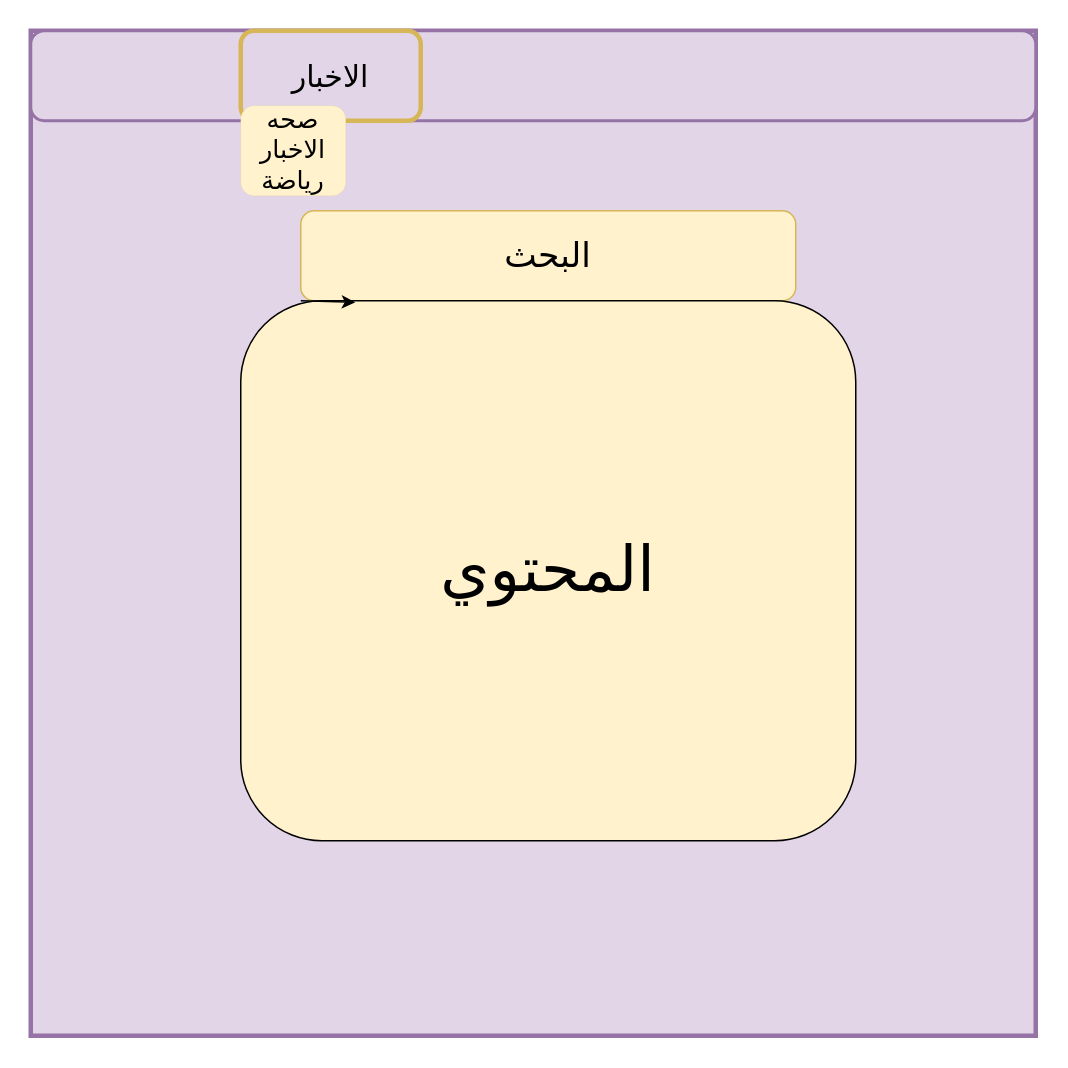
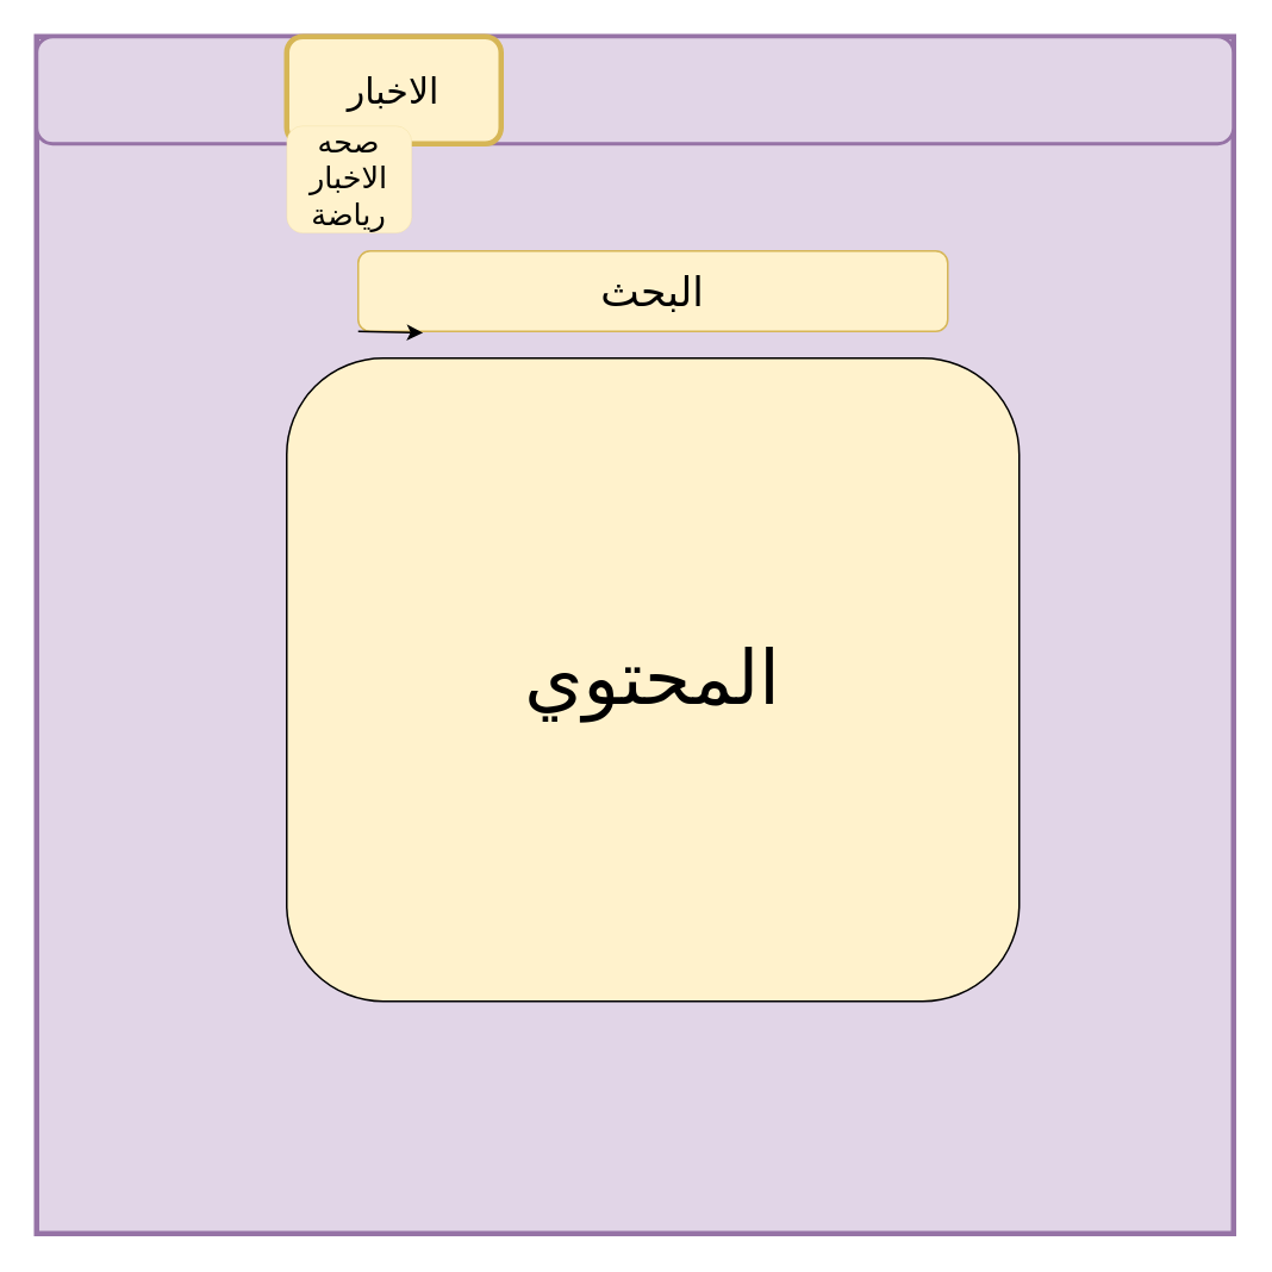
- <mxCell id="4" value="&lt;font style=&quot;font-size: 20px;&quot;&gt;الاخبار&lt;/font&gt;" style="rounded=1;whiteSpace=wrap;html=1;fillColor=#e1d5e7;strokeColor=#d6b656;strokeWidth=3;" parent="1" vertex="1"><mxGeometry x="160" y="20" width="120" height="60" as="geometry" /></mxCell>
+ <mxCell id="4" value="&lt;font style=&quot;font-size: 20px;&quot;&gt;الاخبار&lt;/font&gt;" style="rounded=1;whiteSpace=wrap;html=1;fillColor=#fff2cc;strokeColor=#d6b656;strokeWidth=3;" parent="1" vertex="1"><mxGeometry x="160" y="20" width="120" height="60" as="geometry" /></mxCell>
- <mxCell id="6" value="&lt;font style=&quot;font-size: 23px;&quot;&gt;البحث&lt;/font&gt;" style="rounded=1;whiteSpace=wrap;html=1;fillColor=#fff2cc;strokeColor=#d6b656;" vertex="1" parent="1"><mxGeometry x="200" y="140" width="330" height="60" as="geometry" /></mxCell>
+ <mxCell id="6" value="&lt;font style=&quot;font-size: 23px;&quot;&gt;البحث&lt;/font&gt;" style="rounded=1;whiteSpace=wrap;html=1;fillColor=#fff2cc;strokeColor=#d6b656;" vertex="1" parent="1"><mxGeometry x="200" y="140" width="330" height="45" as="geometry" /></mxCell>
